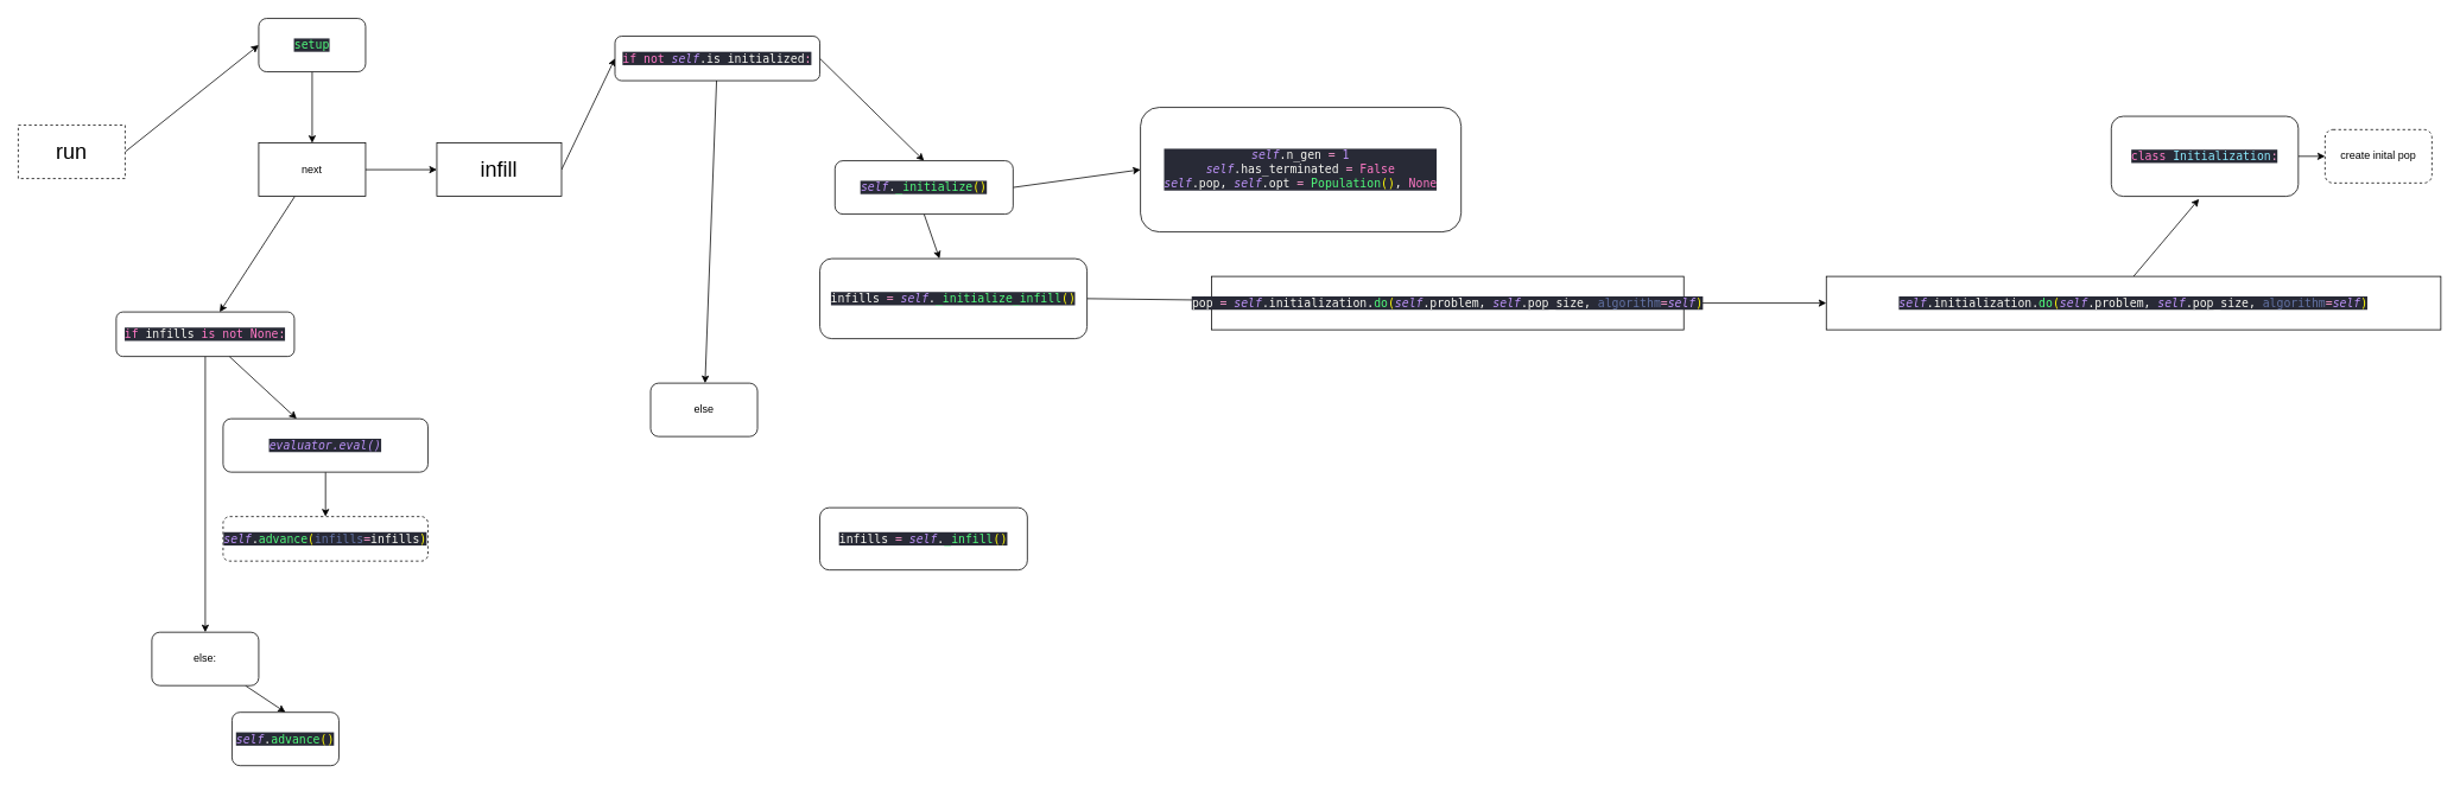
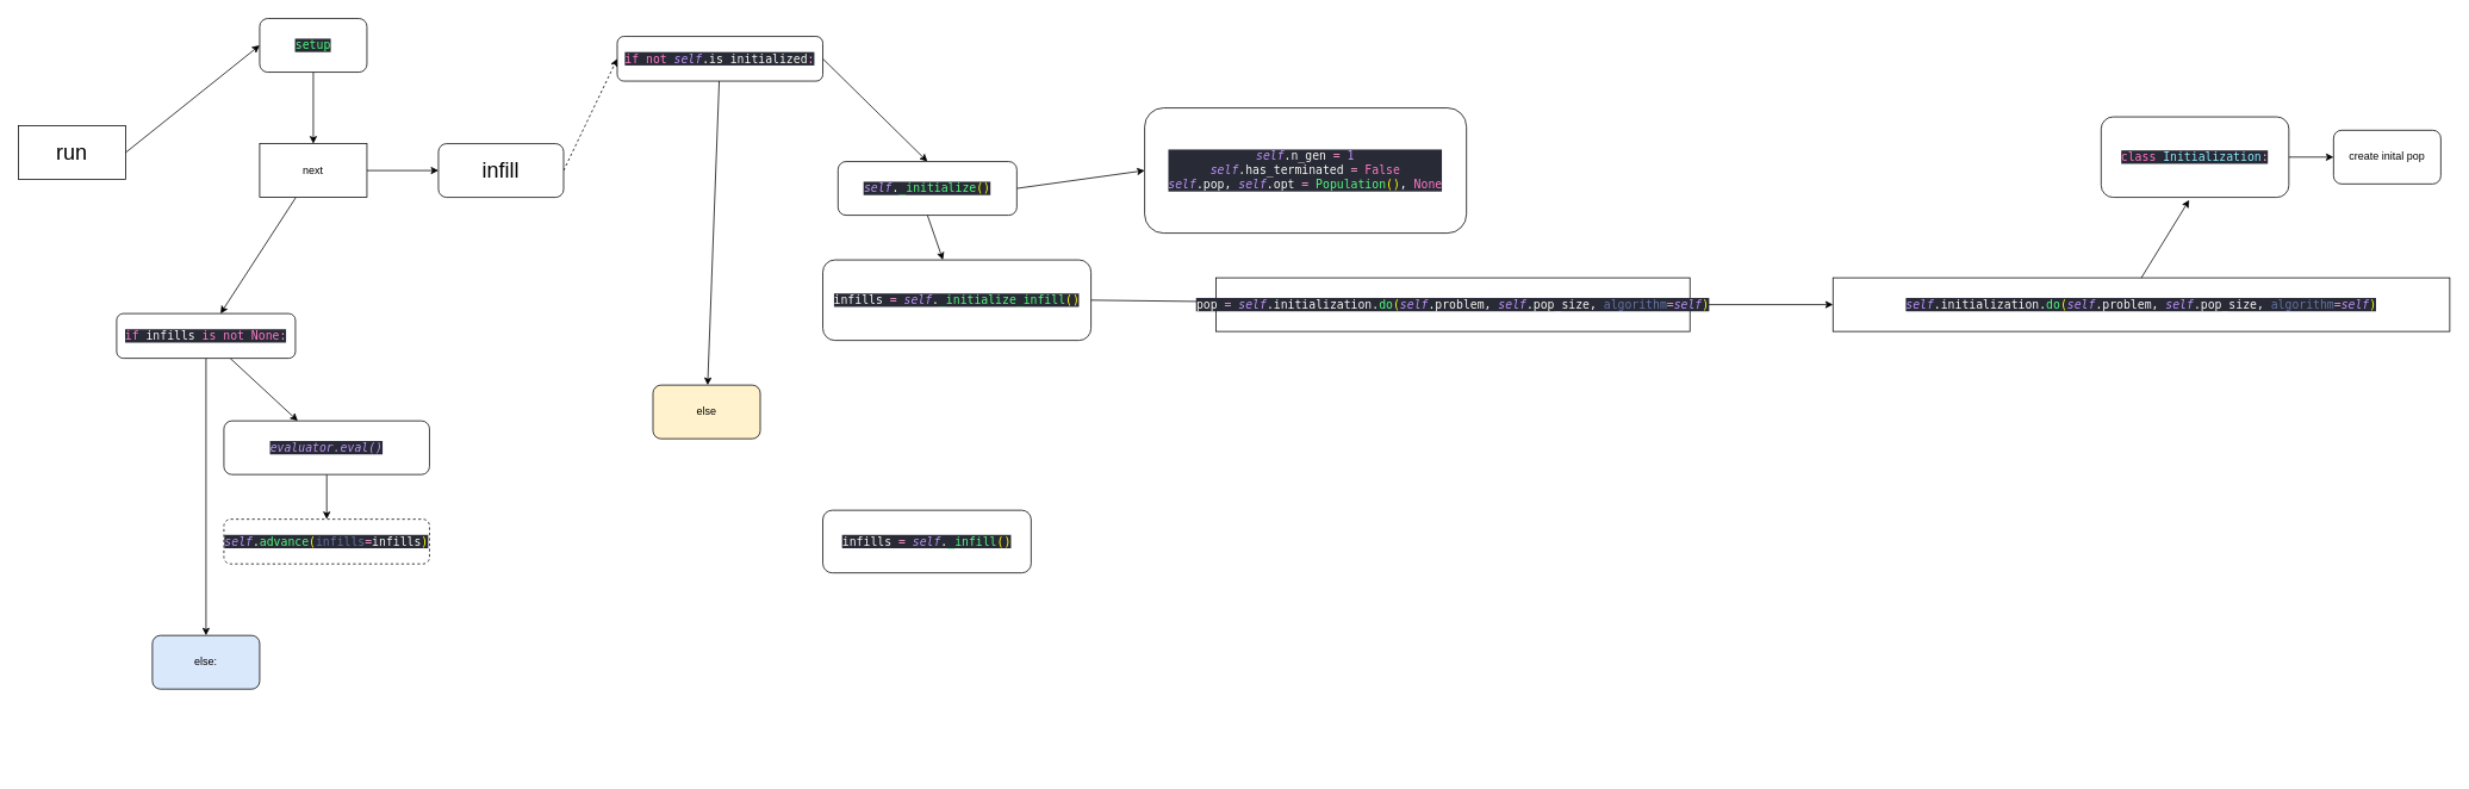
- <mxCell id="4" style="edgeStyle=none;html=1;exitX=1;exitY=0.5;exitDx=0;exitDy=0;entryX=0;entryY=0.5;entryDx=0;entryDy=0;" parent="1" source="5" target="11" edge="1"><mxGeometry relative="1" as="geometry" /></mxCell>
+ <mxCell id="4" style="edgeStyle=none;html=1;exitX=1;exitY=0.5;exitDx=0;exitDy=0;entryX=0;entryY=0.5;entryDx=0;entryDy=0;dashed=1;" parent="1" source="5" target="11" edge="1"><mxGeometry relative="1" as="geometry" /></mxCell>
- <mxCell id="3" value="&lt;font style=&quot;font-size: 24px&quot;&gt;run&lt;/font&gt;" style="rounded=0;whiteSpace=wrap;html=1;dashed=1;" parent="1" vertex="1"><mxGeometry x="20" y="140" width="120" height="60" as="geometry" /></mxCell>
+ <mxCell id="3" value="&lt;font style=&quot;font-size: 24px&quot;&gt;run&lt;/font&gt;" style="rounded=0;whiteSpace=wrap;html=1;" parent="1" vertex="1"><mxGeometry x="20" y="140" width="120" height="60" as="geometry" /></mxCell>
- <mxCell id="24" value="&lt;pre style=&quot;background-color: #282a36 ; color: #f8f8f2 ; font-family: &amp;#34;jetbrains mono&amp;#34; , monospace ; font-size: 9.8pt&quot;&gt;&lt;span style=&quot;color: #ff79c6&quot;&gt;class &lt;/span&gt;&lt;span style=&quot;color: #8be9fd&quot;&gt;Initialization&lt;/span&gt;&lt;span style=&quot;color: #f998cc&quot;&gt;:&lt;/span&gt;&lt;/pre&gt;" style="rounded=1;whiteSpace=wrap;html=1;" parent="1" vertex="1"><mxGeometry x="2370" y="130" width="210" height="90" as="geometry" /></mxCell>
+ <mxCell id="24" value="&lt;pre style=&quot;background-color: #282a36 ; color: #f8f8f2 ; font-family: &amp;#34;jetbrains mono&amp;#34; , monospace ; font-size: 9.8pt&quot;&gt;&lt;span style=&quot;color: #ff79c6&quot;&gt;class &lt;/span&gt;&lt;span style=&quot;color: #8be9fd&quot;&gt;Initialization&lt;/span&gt;&lt;span style=&quot;color: #f998cc&quot;&gt;:&lt;/span&gt;&lt;/pre&gt;" style="rounded=1;whiteSpace=wrap;html=1;" parent="1" vertex="1"><mxGeometry x="2350" y="130" width="210" height="90" as="geometry" /></mxCell>
- <mxCell id="25" value="create inital pop" style="rounded=1;whiteSpace=wrap;html=1;dashed=1;" parent="1" vertex="1"><mxGeometry x="2610" y="145" width="120" height="60" as="geometry" /></mxCell>
+ <mxCell id="25" value="create inital pop" style="rounded=1;whiteSpace=wrap;html=1;" parent="1" vertex="1"><mxGeometry x="2610" y="145" width="120" height="60" as="geometry" /></mxCell>
- <mxCell id="5" value="&lt;font style=&quot;font-size: 24px&quot;&gt;infill&lt;/font&gt;" style="rounded=0;whiteSpace=wrap;html=1;" parent="1" vertex="1"><mxGeometry x="490" y="160" width="140" height="60" as="geometry" /></mxCell>
+ <mxCell id="5" value="&lt;font style=&quot;font-size: 24px&quot;&gt;infill&lt;/font&gt;" style="whiteSpace=wrap;html=1;rounded=1;" parent="1" vertex="1"><mxGeometry x="490" y="160" width="140" height="60" as="geometry" /></mxCell>
- <mxCell id="17" value="else&lt;br&gt;" style="rounded=1;whiteSpace=wrap;html=1;" parent="1" vertex="1"><mxGeometry x="730" y="430" width="120" height="60" as="geometry" /></mxCell>
+ <mxCell id="17" value="else&lt;br&gt;" style="rounded=1;whiteSpace=wrap;html=1;fillColor=#fff2cc;" parent="1" vertex="1"><mxGeometry x="730" y="430" width="120" height="60" as="geometry" /></mxCell>
- <mxCell id="35" value="else:" style="rounded=1;whiteSpace=wrap;html=1;" parent="1" vertex="1"><mxGeometry x="170" y="710" width="120" height="60" as="geometry" /></mxCell>
+ <mxCell id="35" value="else:" style="rounded=1;whiteSpace=wrap;html=1;fillColor=#dae8fc;" parent="1" vertex="1"><mxGeometry x="170" y="710" width="120" height="60" as="geometry" /></mxCell>
- <mxCell id="34" style="edgeStyle=none;html=1;entryX=0.5;entryY=0;entryDx=0;entryDy=0;" parent="1" source="35" target="36" edge="1"><mxGeometry relative="1" as="geometry" /></mxCell>
- <mxCell id="36" value="&lt;pre style=&quot;background-color: #282a36 ; color: #f8f8f2 ; font-family: &amp;quot;jetbrains mono&amp;quot; , monospace ; font-size: 9.8pt&quot;&gt;&lt;span style=&quot;color: #bd93f9 ; font-style: italic&quot;&gt;self&lt;/span&gt;.&lt;span style=&quot;color: #50fa7b&quot;&gt;advance&lt;/span&gt;&lt;span style=&quot;color: #fff906&quot;&gt;()&lt;/span&gt;&lt;/pre&gt;" style="rounded=1;whiteSpace=wrap;html=1;" parent="1" vertex="1"><mxGeometry x="260" y="800" width="120" height="60" as="geometry" /></mxCell>
